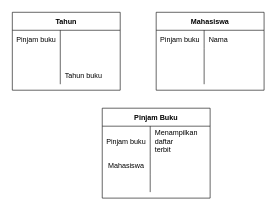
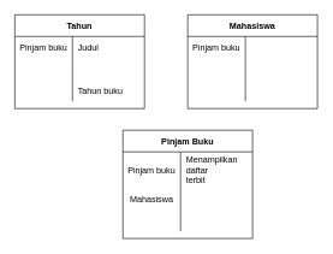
+ <mxCell id="5" value="Judul" style="shape=partialRectangle;connectable=0;fillColor=none;top=0;left=0;bottom=0;right=0;align=left;spacingLeft=6;overflow=hidden;" vertex="1" parent="3"><mxGeometry x="80" width="100" height="30" as="geometry" /></mxCell>
- <mxCell id="14" value="Nama" style="shape=partialRectangle;connectable=0;fillColor=none;top=0;left=0;bottom=0;right=0;align=left;spacingLeft=6;overflow=hidden;" vertex="1" parent="12"><mxGeometry x="80" width="100" height="30" as="geometry" /></mxCell>
